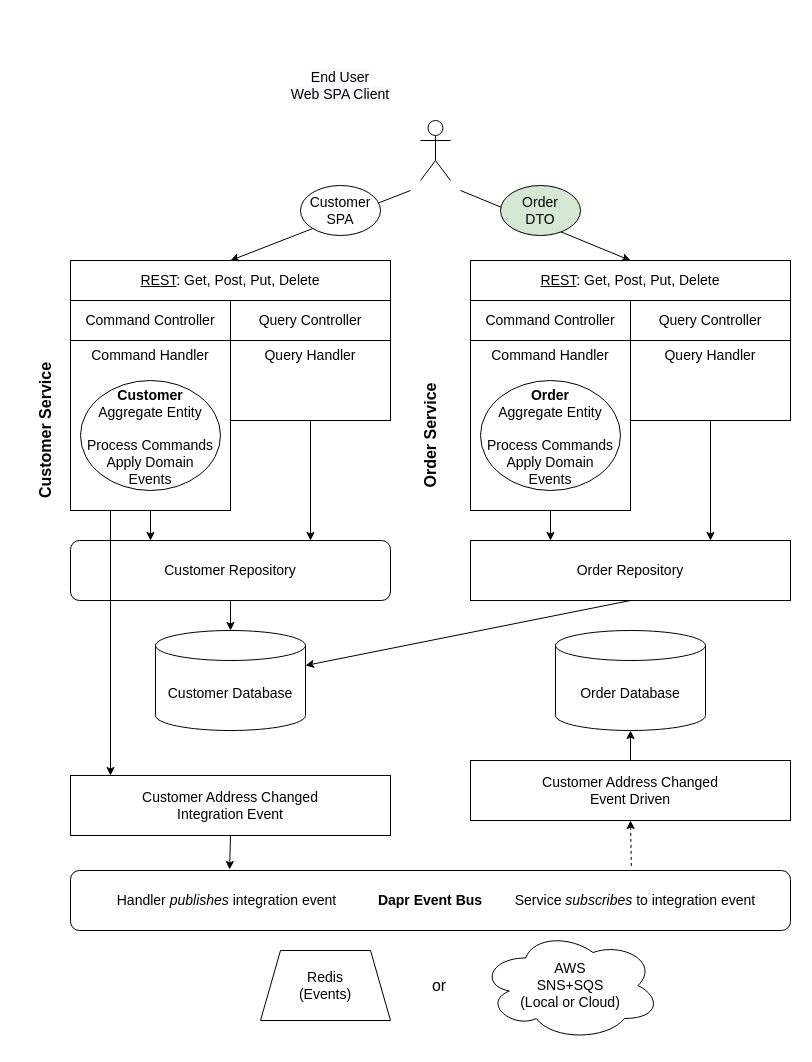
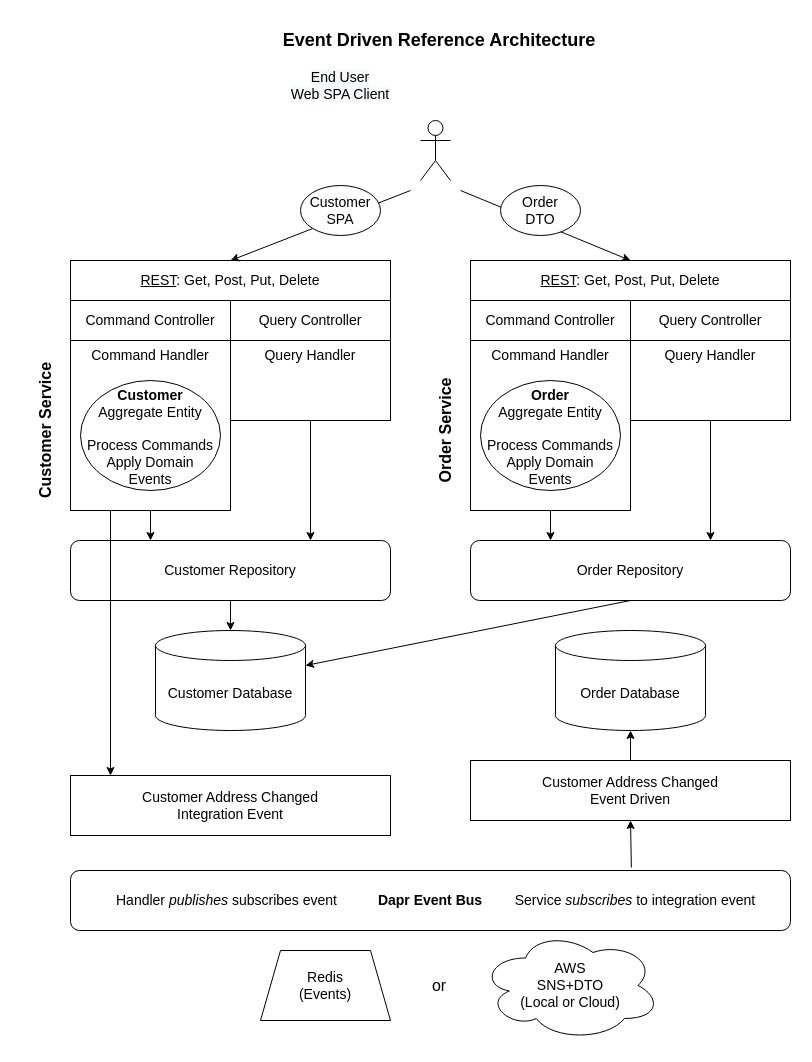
+ <mxCell id="4" value="Event Driven Reference Architecture" style="text;html=1;strokeColor=none;fillColor=none;align=center;verticalAlign=middle;whiteSpace=wrap;rounded=0;fontSize=18;fontStyle=1" parent="1" vertex="1"><mxGeometry x="234" y="20" width="410" height="40" as="geometry" /></mxCell>
- <mxCell id="26" value="Order&lt;br&gt;DTO" style="ellipse;whiteSpace=wrap;html=1;fontSize=14;align=center;fillColor=#d5e8d4;" parent="1" vertex="1"><mxGeometry x="500" y="185" width="80" height="50" as="geometry" /></mxCell>
+ <mxCell id="26" value="Order&lt;br&gt;DTO" style="ellipse;whiteSpace=wrap;html=1;fontSize=14;align=center;" parent="1" vertex="1"><mxGeometry x="500" y="185" width="80" height="50" as="geometry" /></mxCell>
- <mxCell id="31" value="Order Service" style="text;html=1;strokeColor=none;fillColor=none;align=center;verticalAlign=middle;whiteSpace=wrap;rounded=0;fontSize=16;horizontal=0;fontStyle=1" parent="1" vertex="1"><mxGeometry x="405" y="265" width="50" height="340" as="geometry" /></mxCell>
+ <mxCell id="31" value="Order Service" style="text;html=1;strokeColor=none;fillColor=none;align=center;verticalAlign=middle;whiteSpace=wrap;rounded=0;fontSize=16;horizontal=0;fontStyle=1" parent="1" vertex="1"><mxGeometry x="420" y="260" width="50" height="340" as="geometry" /></mxCell>
- <mxCell id="29" value="Order Repository" style="rounded=0;whiteSpace=wrap;html=1;fontSize=14;fillColor=none;align=center;" parent="1" vertex="1"><mxGeometry x="470" y="540" width="320" height="60" as="geometry" /></mxCell>
+ <mxCell id="29" value="Order Repository" style="whiteSpace=wrap;html=1;fontSize=14;fillColor=none;align=center;rounded=1;" parent="1" vertex="1"><mxGeometry x="470" y="540" width="320" height="60" as="geometry" /></mxCell>
- <mxCell id="33" style="edgeStyle=none;rounded=0;orthogonalLoop=1;jettySize=auto;html=1;exitX=0.5;exitY=1;exitDx=0;exitDy=0;entryX=0.779;entryY=-0.05;entryDx=0;entryDy=0;entryPerimeter=0;fontSize=14;endArrow=none;endFill=0;startArrow=classic;startFill=1;dashed=1;" parent="1" source="34" target="37" edge="1"><mxGeometry relative="1" as="geometry" /></mxCell>
+ <mxCell id="33" style="edgeStyle=none;rounded=0;orthogonalLoop=1;jettySize=auto;html=1;exitX=0.5;exitY=1;exitDx=0;exitDy=0;entryX=0.779;entryY=-0.05;entryDx=0;entryDy=0;entryPerimeter=0;fontSize=14;endArrow=none;endFill=0;startArrow=classic;startFill=1;" parent="1" source="34" target="37" edge="1"><mxGeometry relative="1" as="geometry" /></mxCell>
- <mxCell id="35" style="edgeStyle=none;rounded=0;orthogonalLoop=1;jettySize=auto;html=1;exitX=0.5;exitY=1;exitDx=0;exitDy=0;entryX=0.221;entryY=-0.017;entryDx=0;entryDy=0;entryPerimeter=0;fontSize=14;" parent="1" source="36" target="37" edge="1"><mxGeometry relative="1" as="geometry" /></mxCell>
- <mxCell id="40" value="Handler &lt;i&gt;publishes&lt;/i&gt; integration event" style="text;html=1;strokeColor=none;align=center;verticalAlign=middle;whiteSpace=wrap;rounded=0;fontSize=14;" parent="1" vertex="1"><mxGeometry x="110" y="890" width="232.5" height="20" as="geometry" /></mxCell>
+ <mxCell id="40" value="Handler &lt;i&gt;publishes&lt;/i&gt; subscribes event" style="text;html=1;strokeColor=none;align=center;verticalAlign=middle;whiteSpace=wrap;rounded=0;fontSize=14;" parent="1" vertex="1"><mxGeometry x="110" y="890" width="232.5" height="20" as="geometry" /></mxCell>
- <mxCell id="39" value="AWS&lt;br&gt;SNS+SQS&lt;br&gt;(Local or Cloud)" style="ellipse;shape=cloud;whiteSpace=wrap;html=1;fontSize=14;fillColor=none;align=center;" parent="1" vertex="1"><mxGeometry x="480" y="930" width="180" height="110" as="geometry" /></mxCell>
+ <mxCell id="39" value="AWS&lt;br&gt;SNS+DTO&lt;br&gt;(Local or Cloud)" style="ellipse;shape=cloud;whiteSpace=wrap;html=1;fontSize=14;fillColor=none;align=center;" parent="1" vertex="1"><mxGeometry x="480" y="930" width="180" height="110" as="geometry" /></mxCell>
